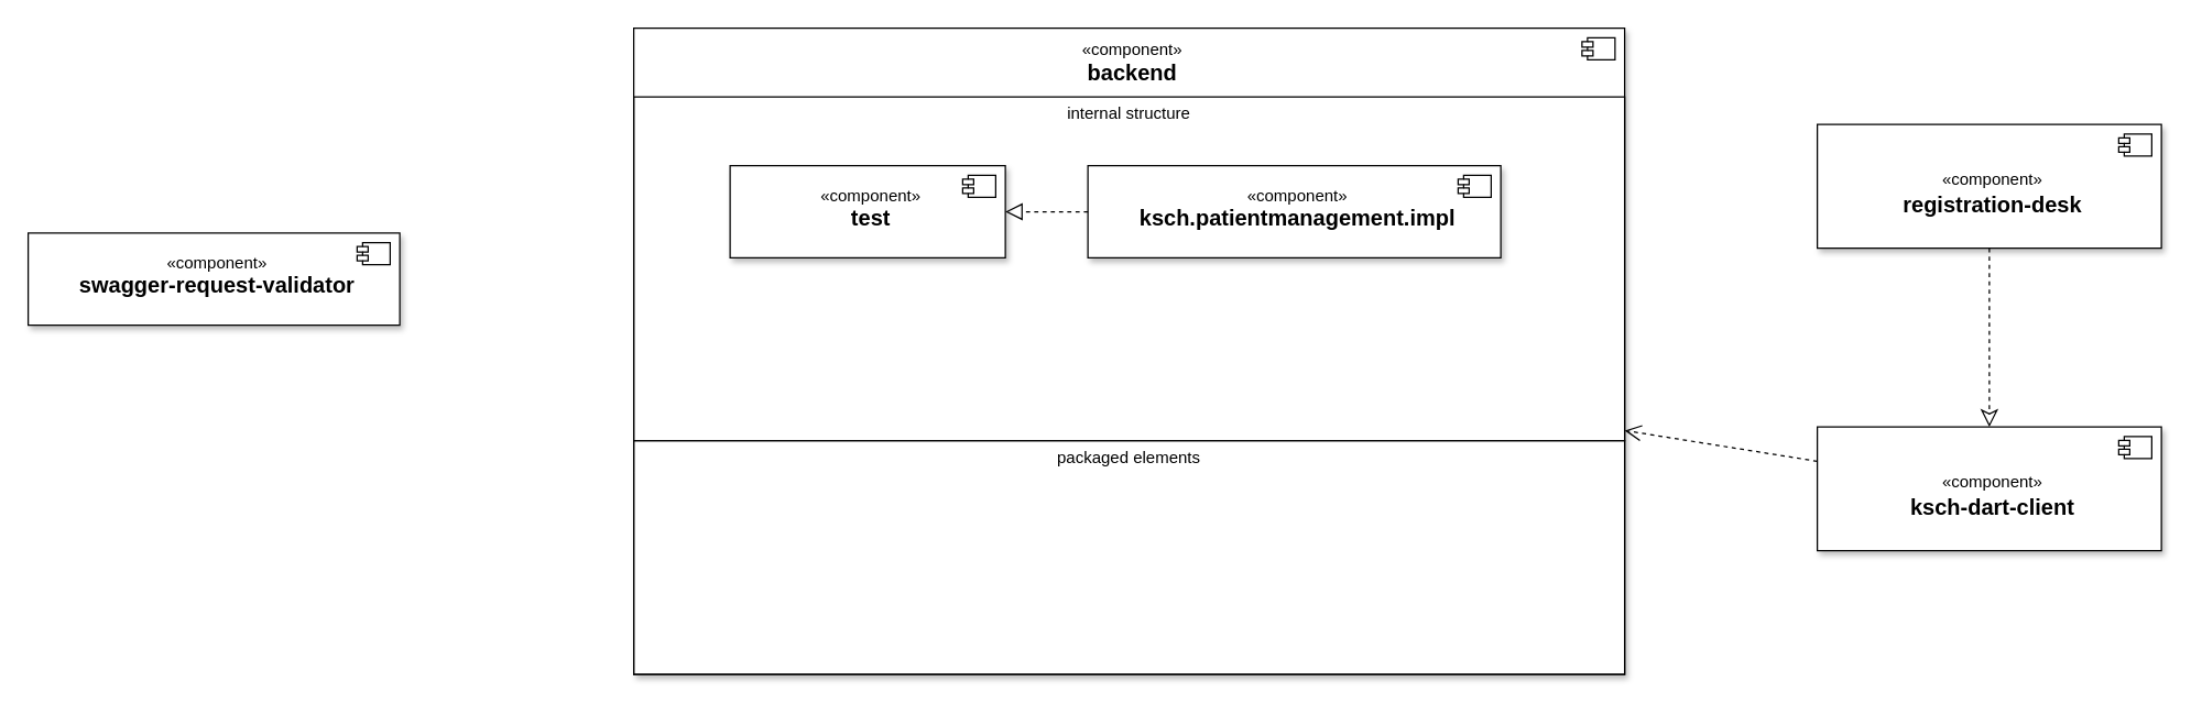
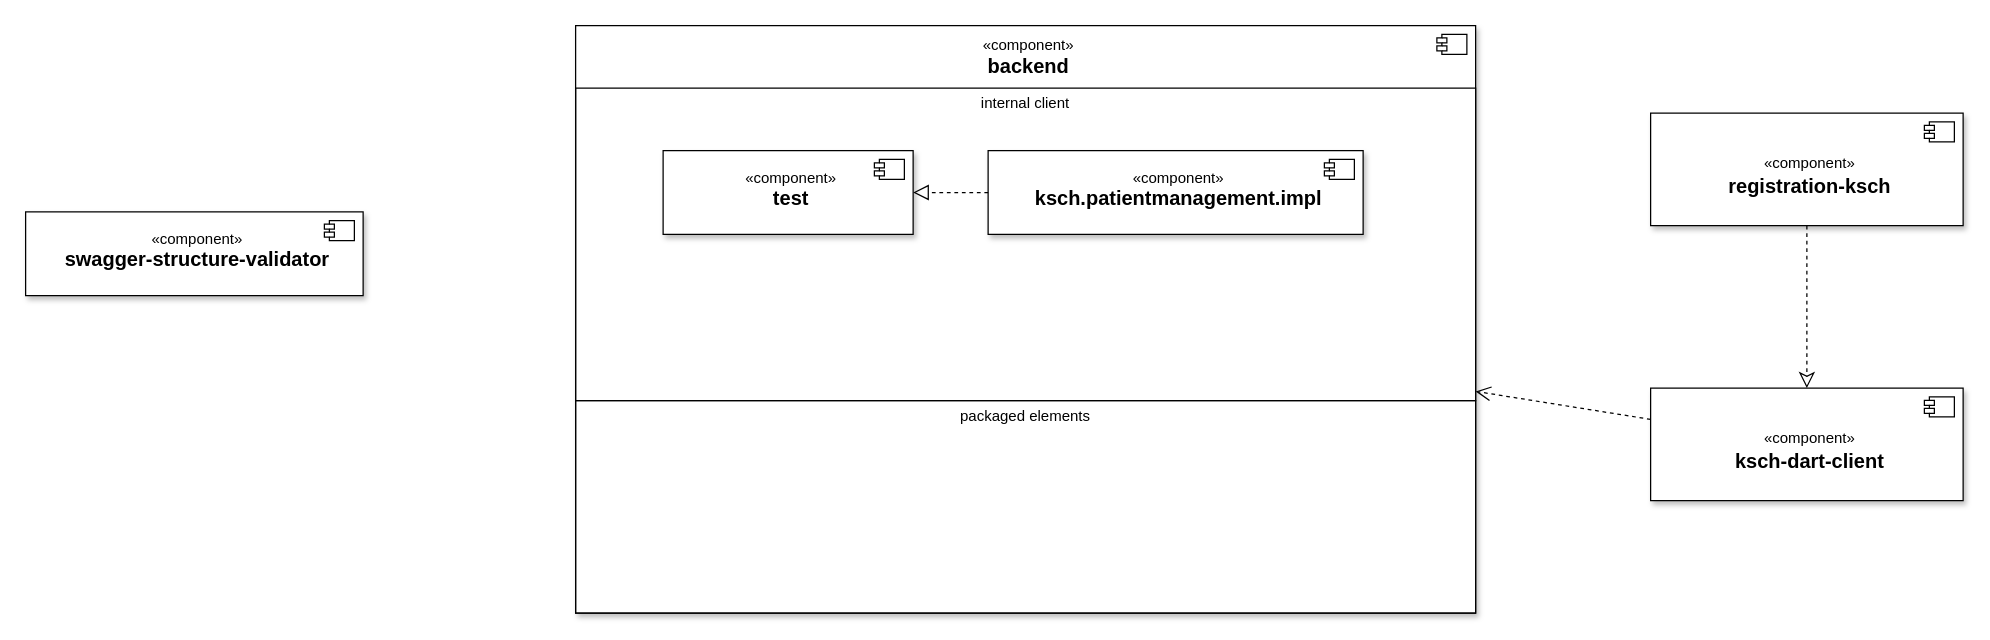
- <mxCell id="5" value="internal structure" style="swimlane;swimlaneBody=1;swimlaneHead=1;horizontal=1;swimlaneLine=0;collapsible=0;fontStyle=0;strokeColor=#000000;strokeWidth=1;fontSize=12;fillColor=none;" vertex="1" parent="2"><mxGeometry y="50" width="720" height="250" as="geometry" /></mxCell>
+ <mxCell id="5" value="internal client" style="swimlane;swimlaneBody=1;swimlaneHead=1;horizontal=1;swimlaneLine=0;collapsible=0;fontStyle=0;strokeColor=#000000;strokeWidth=1;fontSize=12;fillColor=none;" vertex="1" parent="2"><mxGeometry y="50" width="720" height="250" as="geometry" /></mxCell>
- <mxCell id="15" value="&lt;span style=&quot;font-weight: normal;&quot;&gt;«component»&lt;/span&gt;&lt;font style=&quot;font-size: 16px;&quot;&gt;&lt;br&gt;registration-desk&lt;br&gt;&lt;/font&gt;" style="html=1;align=center;spacingLeft=4;verticalAlign=middle;strokeColor=none;fillColor=none;fontStyle=1;strokeWidth=1;fontSize=12;spacingTop=5;" vertex="1" parent="14"><mxGeometry width="250" height="90" as="geometry" /></mxCell>
+ <mxCell id="15" value="&lt;span style=&quot;font-weight: normal;&quot;&gt;«component»&lt;/span&gt;&lt;font style=&quot;font-size: 16px;&quot;&gt;&lt;br&gt;registration-ksch&lt;br&gt;&lt;/font&gt;" style="html=1;align=center;spacingLeft=4;verticalAlign=middle;strokeColor=none;fillColor=none;fontStyle=1;strokeWidth=1;fontSize=12;spacingTop=5;" vertex="1" parent="14"><mxGeometry width="250" height="90" as="geometry" /></mxCell>
- <mxCell id="21" value="&lt;span style=&quot;font-weight: normal;&quot;&gt;«component»&lt;/span&gt;&lt;br&gt;&lt;font style=&quot;font-size: 16px;&quot;&gt;swagger-request-validator&lt;/font&gt;" style="html=1;align=center;spacingLeft=4;verticalAlign=top;strokeColor=none;fillColor=none;fontStyle=1;strokeWidth=1;fontSize=12;spacingTop=8;" vertex="1" parent="20"><mxGeometry width="270" height="67" as="geometry" /></mxCell>
+ <mxCell id="21" value="&lt;span style=&quot;font-weight: normal;&quot;&gt;«component»&lt;/span&gt;&lt;br&gt;&lt;font style=&quot;font-size: 16px;&quot;&gt;swagger-structure-validator&lt;/font&gt;" style="html=1;align=center;spacingLeft=4;verticalAlign=top;strokeColor=none;fillColor=none;fontStyle=1;strokeWidth=1;fontSize=12;spacingTop=8;" vertex="1" parent="20"><mxGeometry width="270" height="67" as="geometry" /></mxCell>
